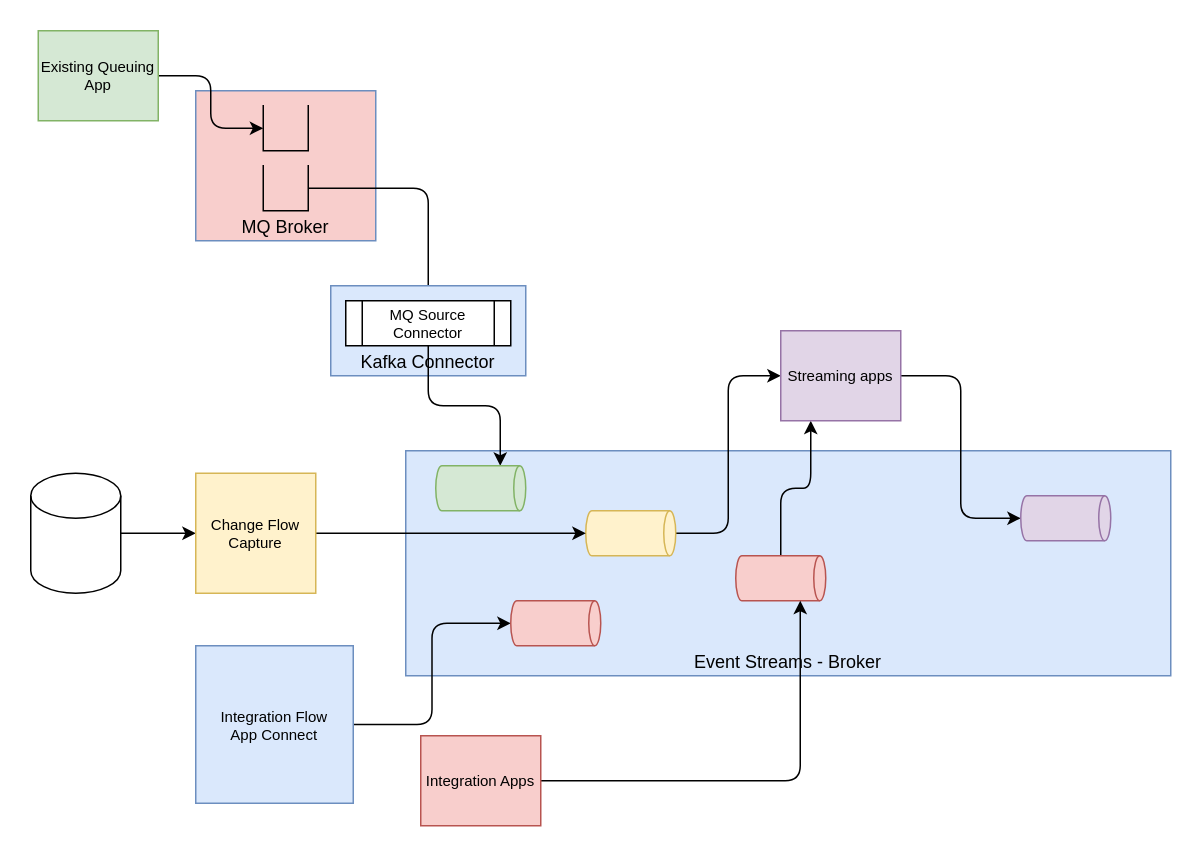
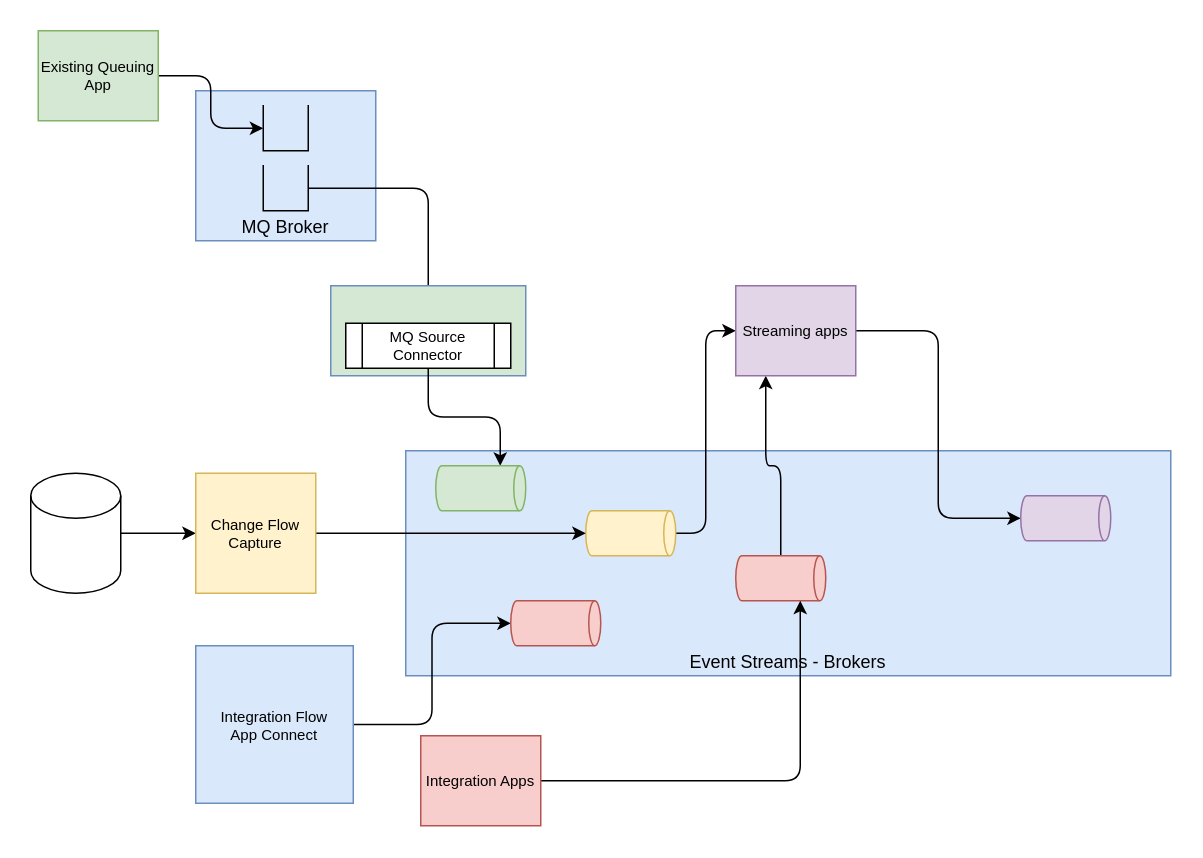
- <mxCell id="3" value="MQ Broker" style="rounded=0;whiteSpace=wrap;html=1;verticalAlign=bottom;fillColor=#f8cecc;strokeColor=#6c8ebf;" vertex="1" parent="1"><mxGeometry x="130" y="60" width="120" height="100" as="geometry" /></mxCell>
+ <mxCell id="3" value="MQ Broker" style="rounded=0;whiteSpace=wrap;html=1;verticalAlign=bottom;fillColor=#dae8fc;strokeColor=#6c8ebf;" vertex="1" parent="1"><mxGeometry x="130" y="60" width="120" height="100" as="geometry" /></mxCell>
- <mxCell id="9" value="MQ Source Connector" style="shape=process;whiteSpace=wrap;html=1;backgroundOutline=1;fontSize=10;" vertex="1" parent="1"><mxGeometry x="230" y="200" width="110" height="30" as="geometry" /></mxCell>
+ <mxCell id="9" value="MQ Source Connector" style="shape=process;whiteSpace=wrap;html=1;backgroundOutline=1;fontSize=10;" vertex="1" parent="1"><mxGeometry x="230" y="215" width="110" height="30" as="geometry" /></mxCell>
- <mxCell id="7" value="Kafka Connector" style="rounded=0;whiteSpace=wrap;html=1;fillColor=#dae8fc;strokeColor=#6c8ebf;verticalAlign=bottom;" vertex="1" parent="1"><mxGeometry x="220" y="190" width="130" height="60" as="geometry" /></mxCell>
+ <mxCell id="7" value="Kafka Connector" style="rounded=0;whiteSpace=wrap;html=1;fillColor=#d5e8d4;strokeColor=#6c8ebf;verticalAlign=bottom;" vertex="1" parent="1"><mxGeometry x="220" y="190" width="130" height="60" as="geometry" /></mxCell>
- <mxCell id="24" value="Streaming apps" style="rounded=0;whiteSpace=wrap;html=1;fontSize=10;fillColor=#e1d5e7;strokeColor=#9673a6;" vertex="1" parent="1"><mxGeometry x="520" y="220" width="80" height="60" as="geometry" /></mxCell>
+ <mxCell id="24" value="Streaming apps" style="rounded=0;whiteSpace=wrap;html=1;fontSize=10;fillColor=#e1d5e7;strokeColor=#9673a6;" vertex="1" parent="1"><mxGeometry x="490" y="190" width="80" height="60" as="geometry" /></mxCell>
- <mxCell id="2" value="Event Streams - Broker" style="rounded=0;whiteSpace=wrap;html=1;fillColor=#dae8fc;strokeColor=#6c8ebf;verticalAlign=bottom;" vertex="1" parent="1"><mxGeometry x="270" y="300" width="510" height="150" as="geometry" /></mxCell>
+ <mxCell id="2" value="Event Streams - Brokers" style="rounded=0;whiteSpace=wrap;html=1;fillColor=#dae8fc;strokeColor=#6c8ebf;verticalAlign=bottom;" vertex="1" parent="1"><mxGeometry x="270" y="300" width="510" height="150" as="geometry" /></mxCell>
